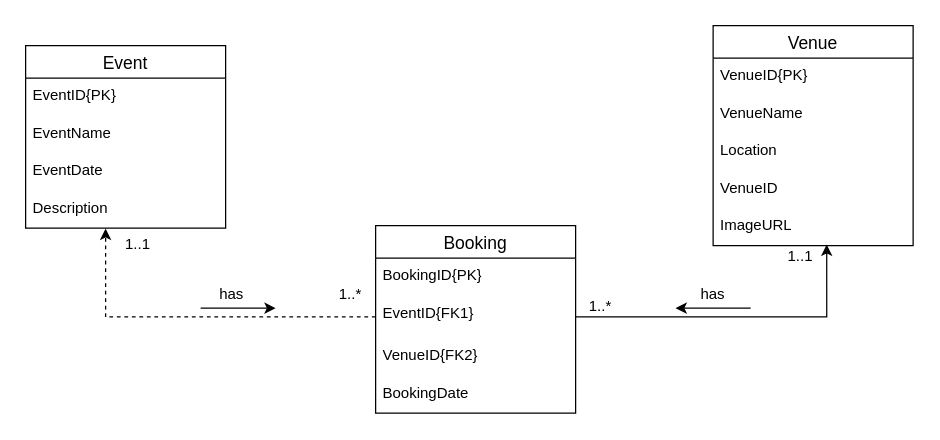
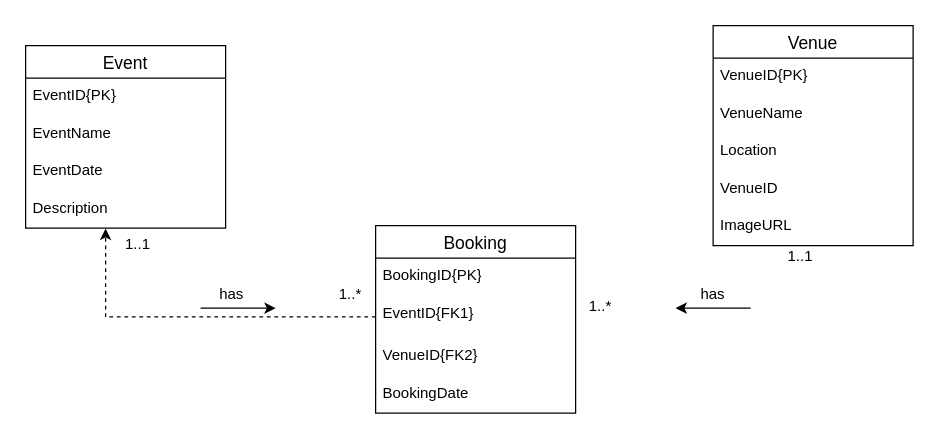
- <mxCell id="19" style="edgeStyle=orthogonalEdgeStyle;rounded=0;orthogonalLoop=1;jettySize=auto;html=1;exitX=1;exitY=0.5;exitDx=0;exitDy=0;entryX=0.568;entryY=0.973;entryDx=0;entryDy=0;entryPerimeter=0;" edge="1" parent="1" source="15" target="7"><mxGeometry relative="1" as="geometry" /></mxCell>
